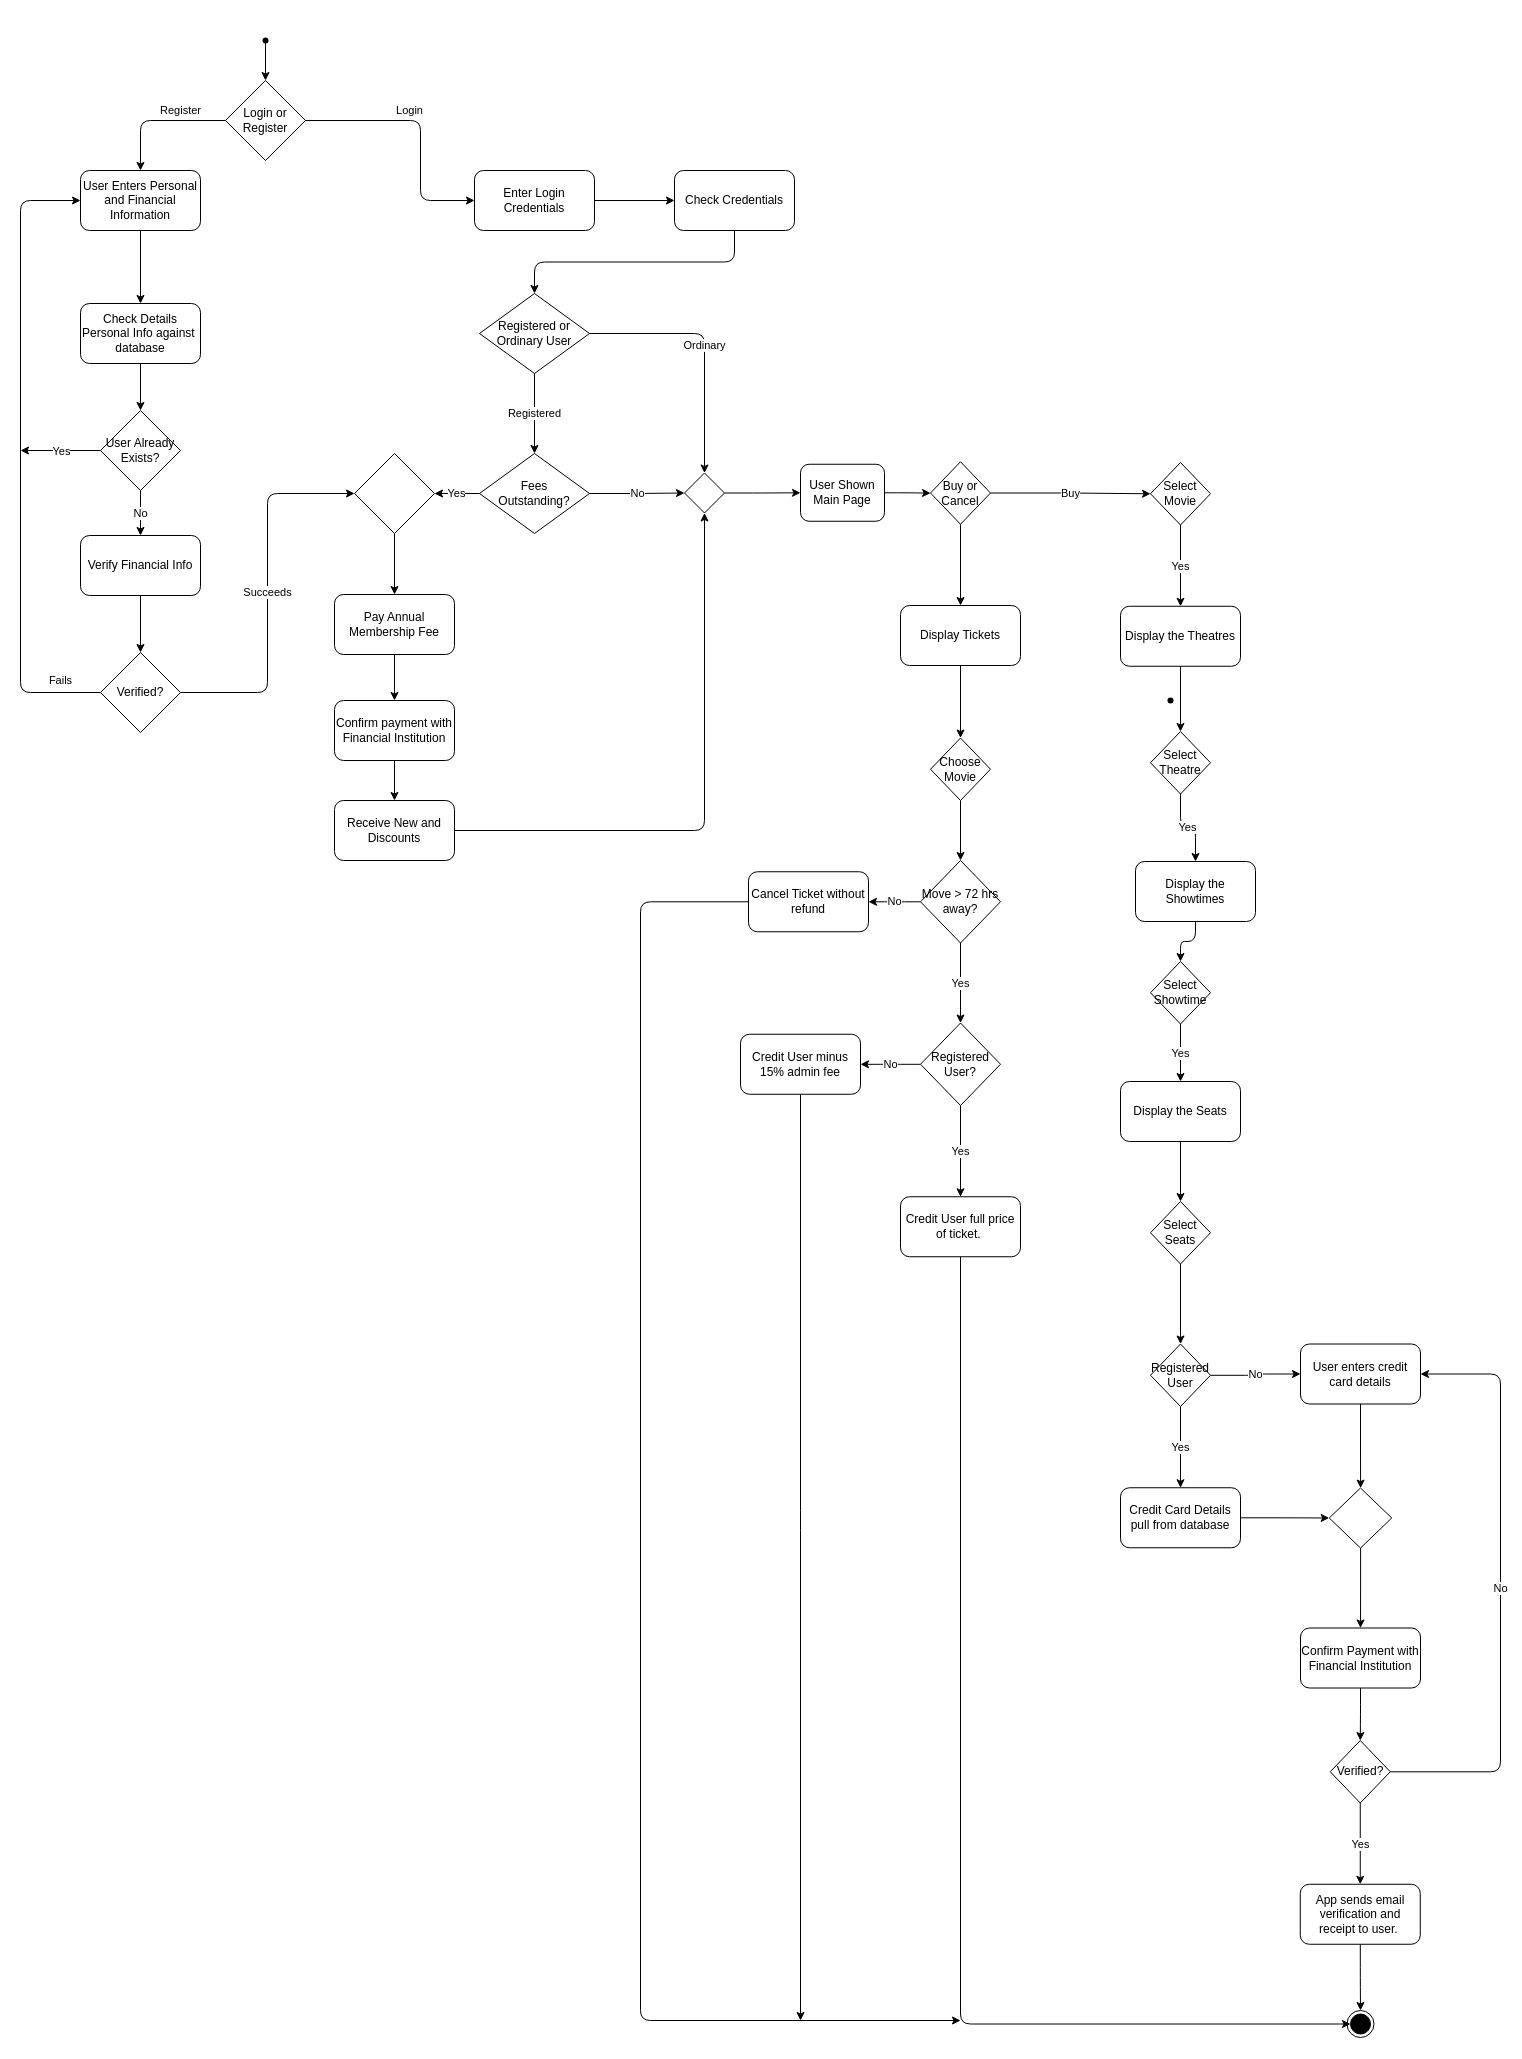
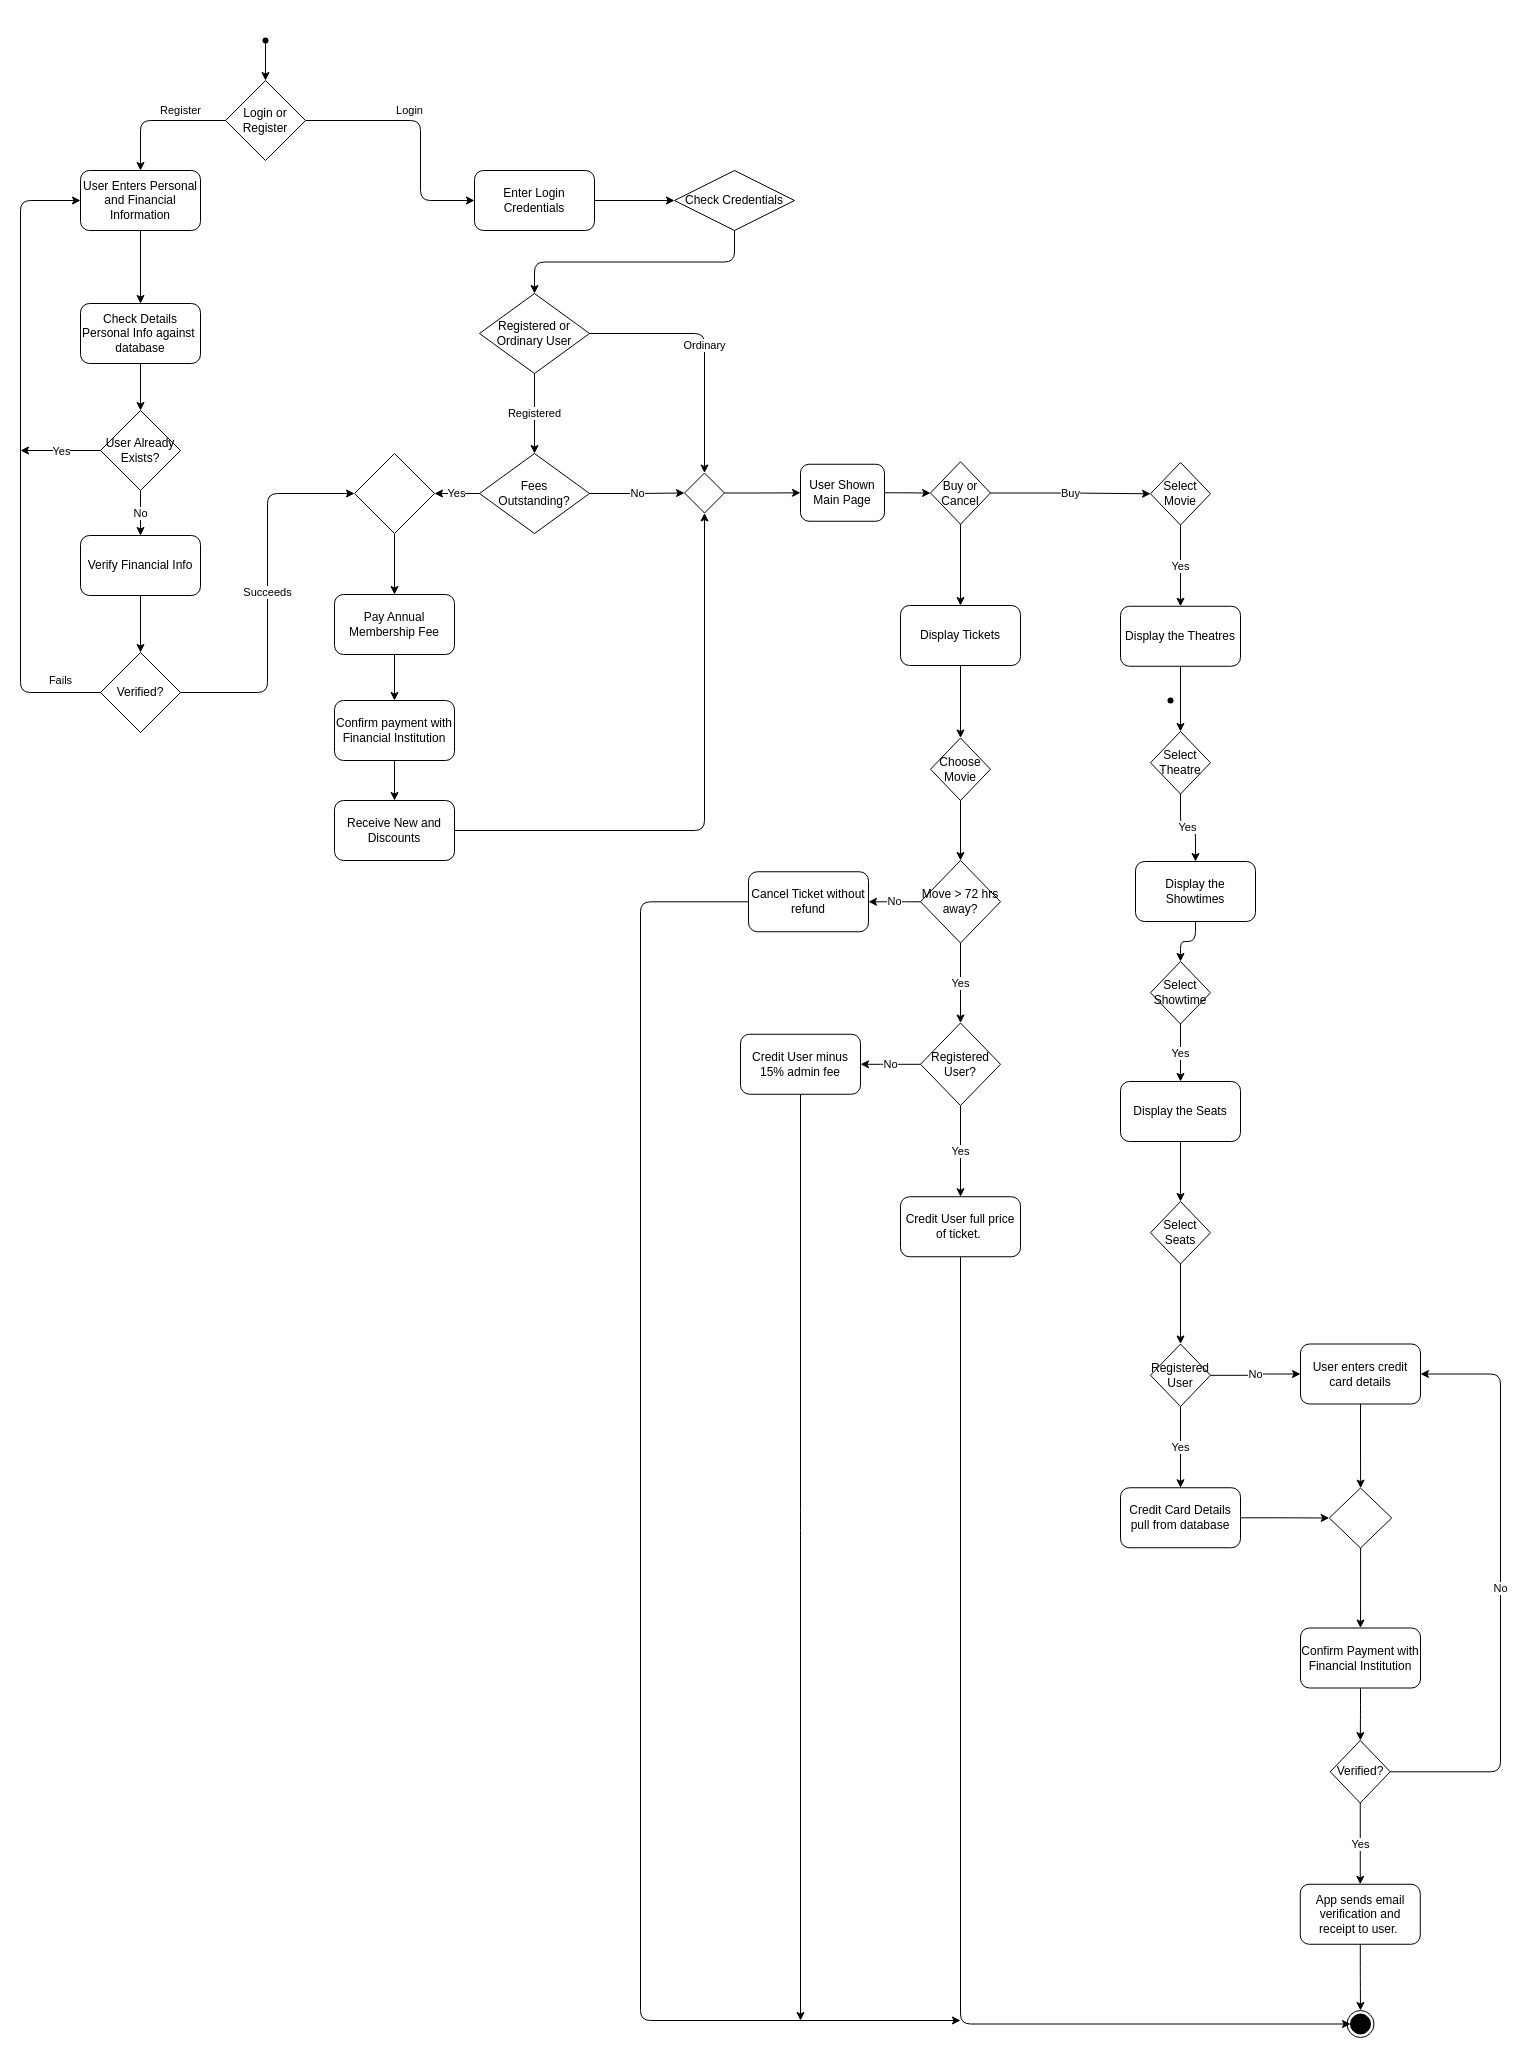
- <mxCell id="31" value="Check Credentials" style="whiteSpace=wrap;html=1;fillColor=none;strokeColor=#000000;fontColor=#000000;rounded=1;sketch=0;fillStyle=solid;" vertex="1" parent="1"><mxGeometry x="674" y="170" width="120" height="60" as="geometry" /></mxCell>
+ <mxCell id="31" value="Check Credentials" style="rhombus;whiteSpace=wrap;html=1;fillColor=none;strokeColor=#000000;fontColor=#000000;sketch=0;fillStyle=solid;" vertex="1" parent="1"><mxGeometry x="674" y="170" width="120" height="60" as="geometry" /></mxCell>
